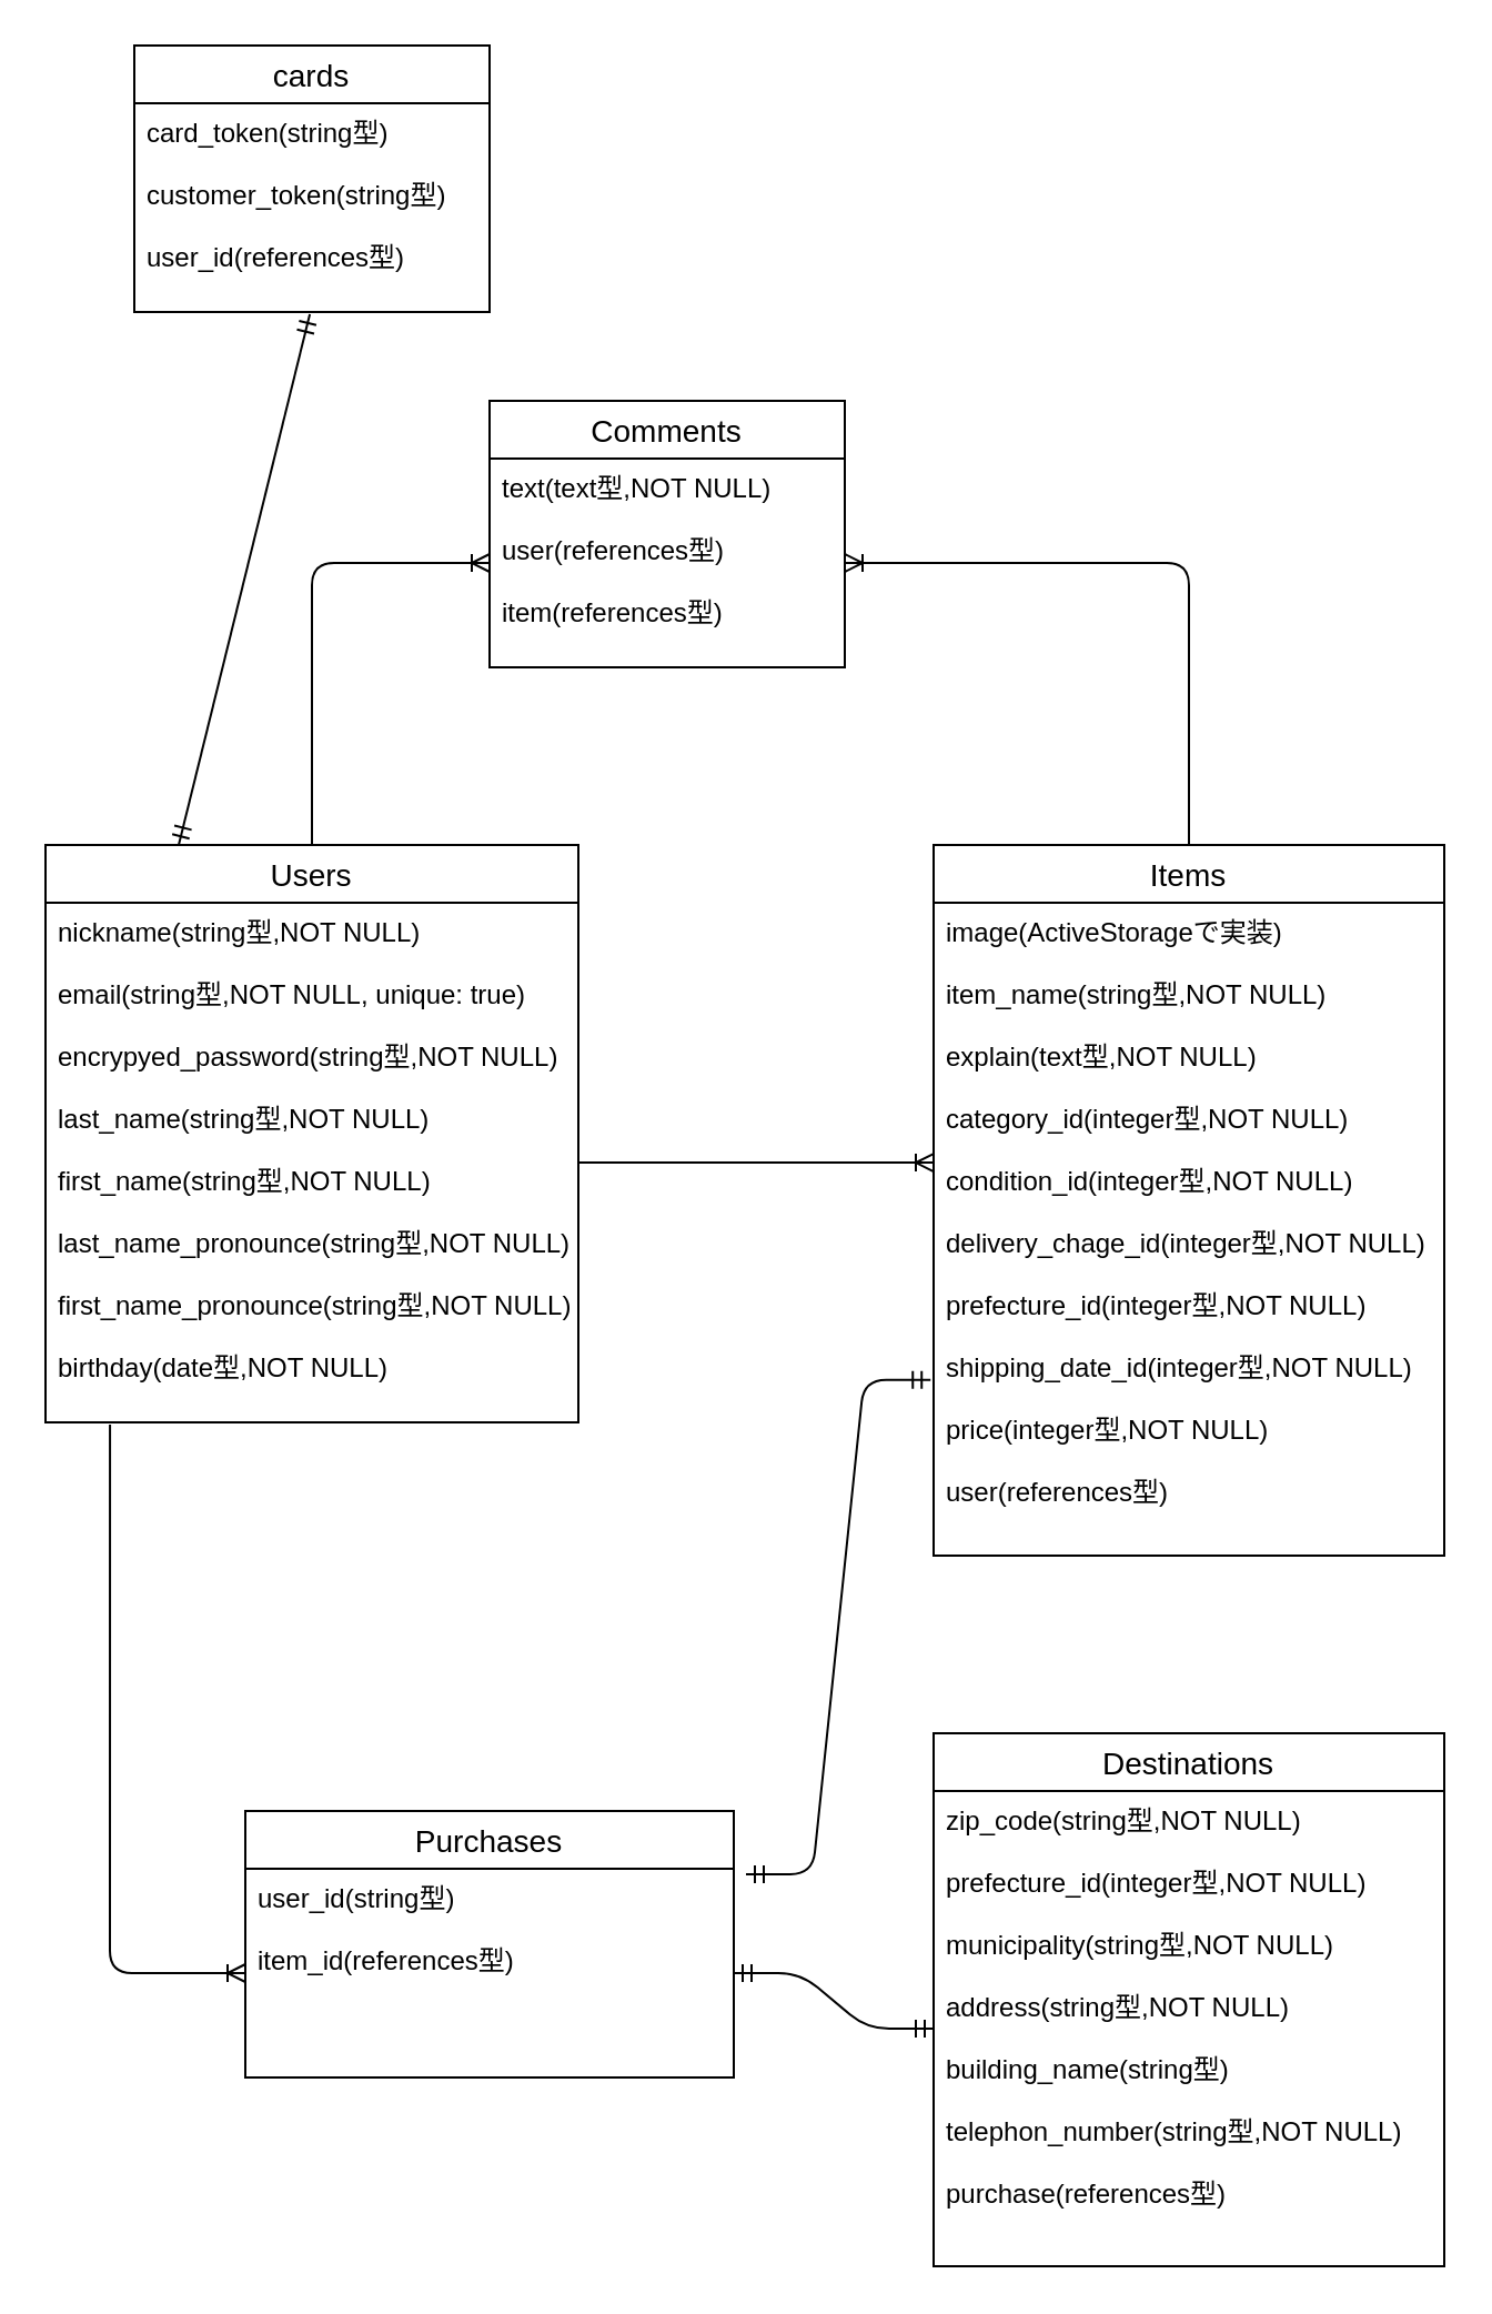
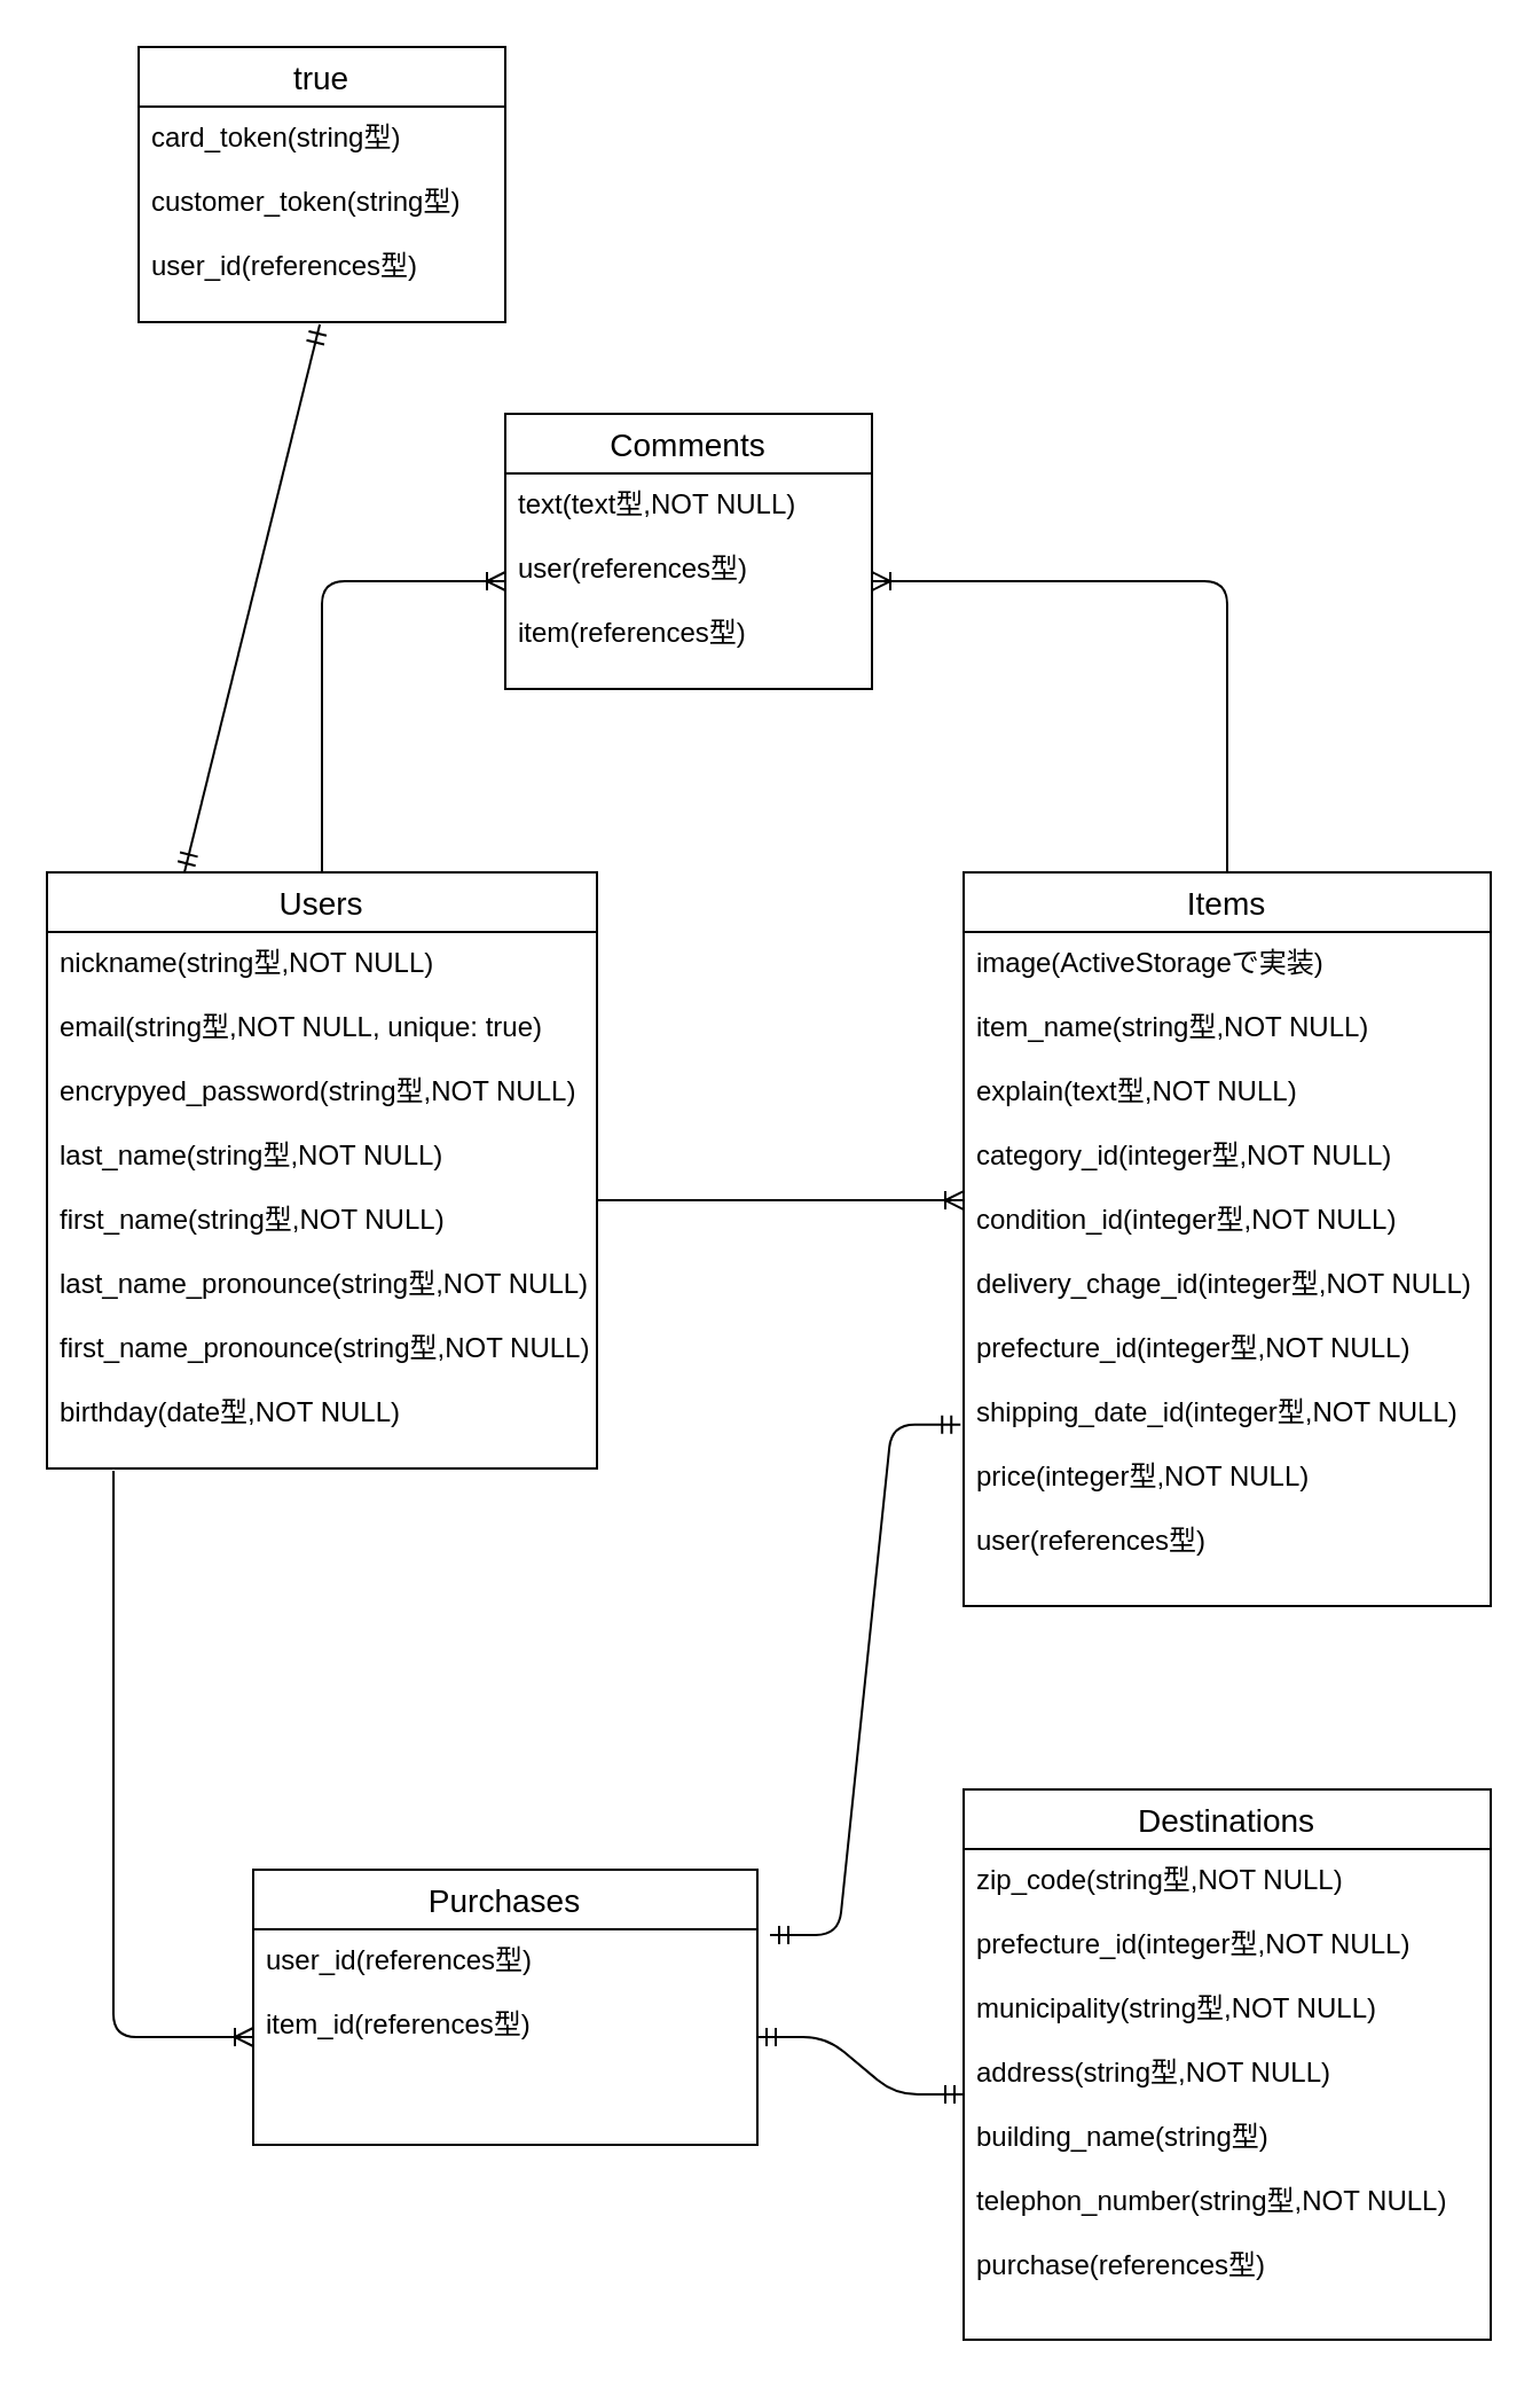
- <mxCell id="18" value="cards" style="swimlane;fontStyle=0;childLayout=stackLayout;horizontal=1;startSize=26;horizontalStack=0;resizeParent=1;resizeParentMax=0;resizeLast=0;collapsible=1;marginBottom=0;align=center;fontSize=14;" parent="1" vertex="1"><mxGeometry x="60" y="20" width="160" height="120" as="geometry" /></mxCell>
+ <mxCell id="18" value="true" style="swimlane;fontStyle=0;childLayout=stackLayout;horizontal=1;startSize=26;horizontalStack=0;resizeParent=1;resizeParentMax=0;resizeLast=0;collapsible=1;marginBottom=0;align=center;fontSize=14;" parent="1" vertex="1"><mxGeometry x="60" y="20" width="160" height="120" as="geometry" /></mxCell>
- <mxCell id="7" value="user_id(string型)&#10;&#10;item_id(references型)" style="text;strokeColor=none;fillColor=none;spacingLeft=4;spacingRight=4;overflow=hidden;rotatable=0;points=[[0,0.5],[1,0.5]];portConstraint=eastwest;fontSize=12;" parent="6" vertex="1"><mxGeometry y="26" width="220" height="94" as="geometry" /></mxCell>
+ <mxCell id="7" value="user_id(references型)&#10;&#10;item_id(references型)" style="text;strokeColor=none;fillColor=none;spacingLeft=4;spacingRight=4;overflow=hidden;rotatable=0;points=[[0,0.5],[1,0.5]];portConstraint=eastwest;fontSize=12;" parent="6" vertex="1"><mxGeometry y="26" width="220" height="94" as="geometry" /></mxCell>
